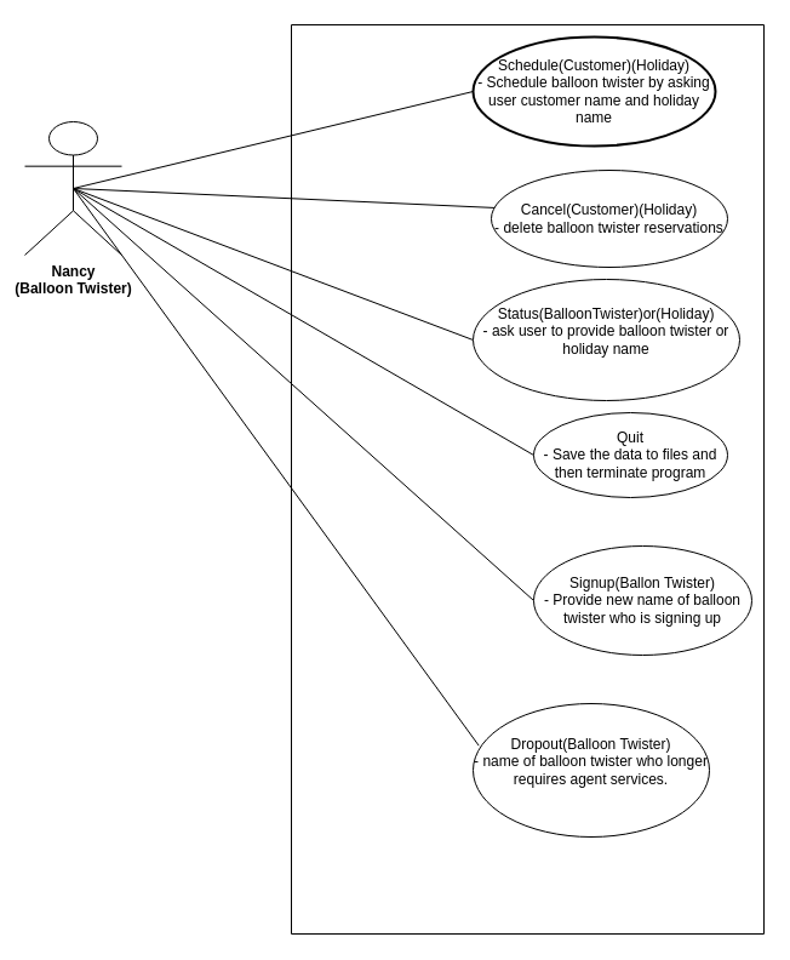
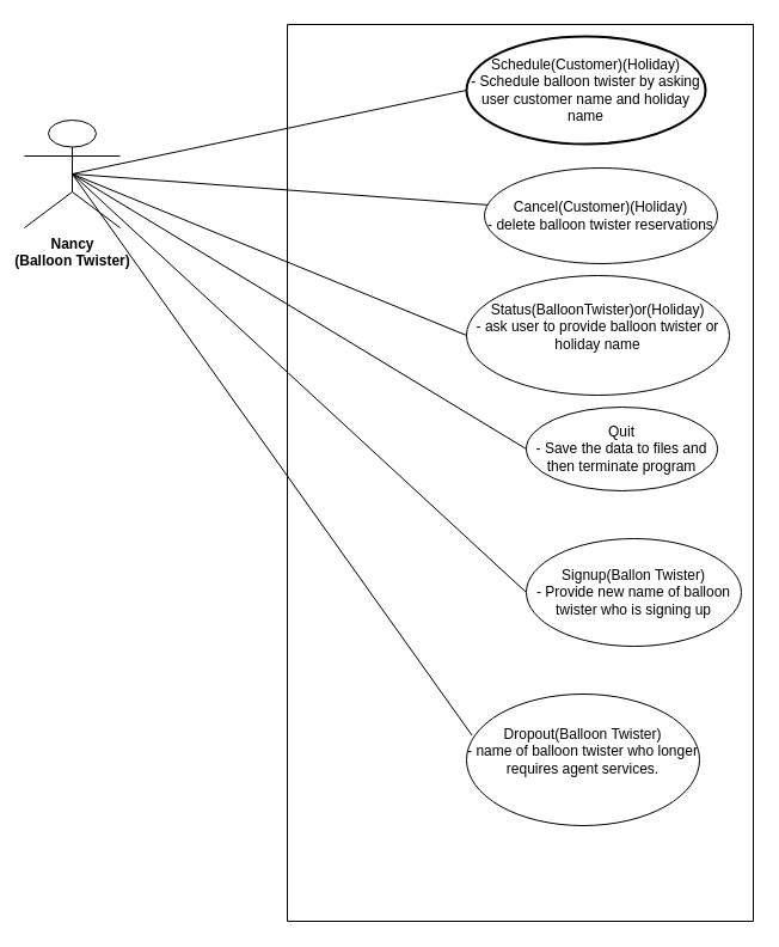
- <mxCell id="2" value="&lt;b&gt;Nancy&lt;br&gt;(Balloon Twister)&lt;/b&gt;" style="shape=umlActor;verticalLabelPosition=bottom;verticalAlign=top;html=1;outlineConnect=0;" parent="1" vertex="1"><mxGeometry x="20" y="100" width="80" height="110" as="geometry" /></mxCell>
+ <mxCell id="2" value="&lt;b&gt;Nancy&lt;br&gt;(Balloon Twister)&lt;/b&gt;" style="shape=umlActor;verticalLabelPosition=bottom;verticalAlign=top;html=1;outlineConnect=0;" parent="1" vertex="1"><mxGeometry x="20" y="100" width="80" height="90" as="geometry" /></mxCell>
